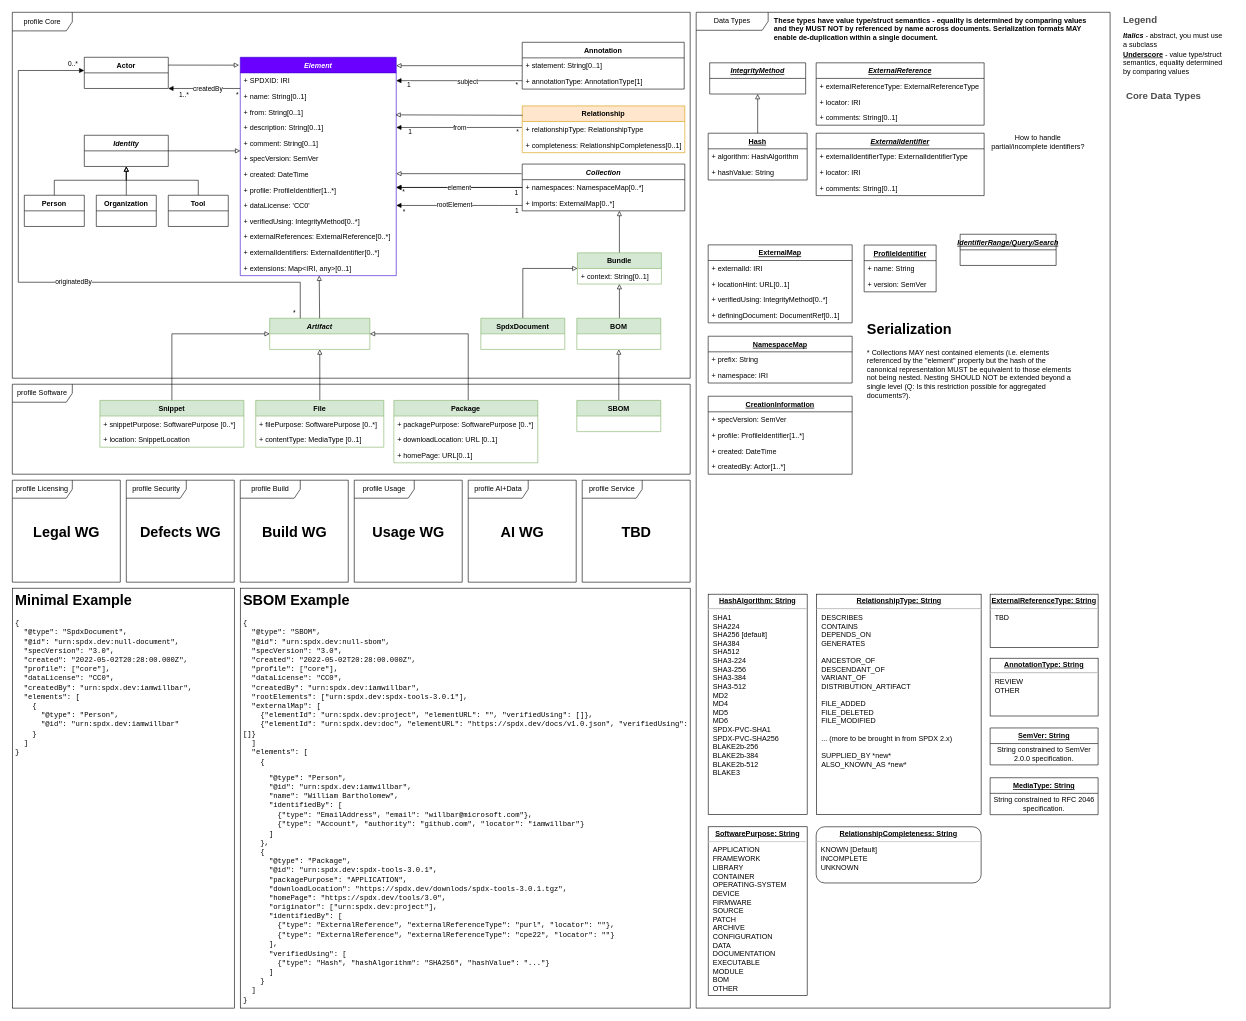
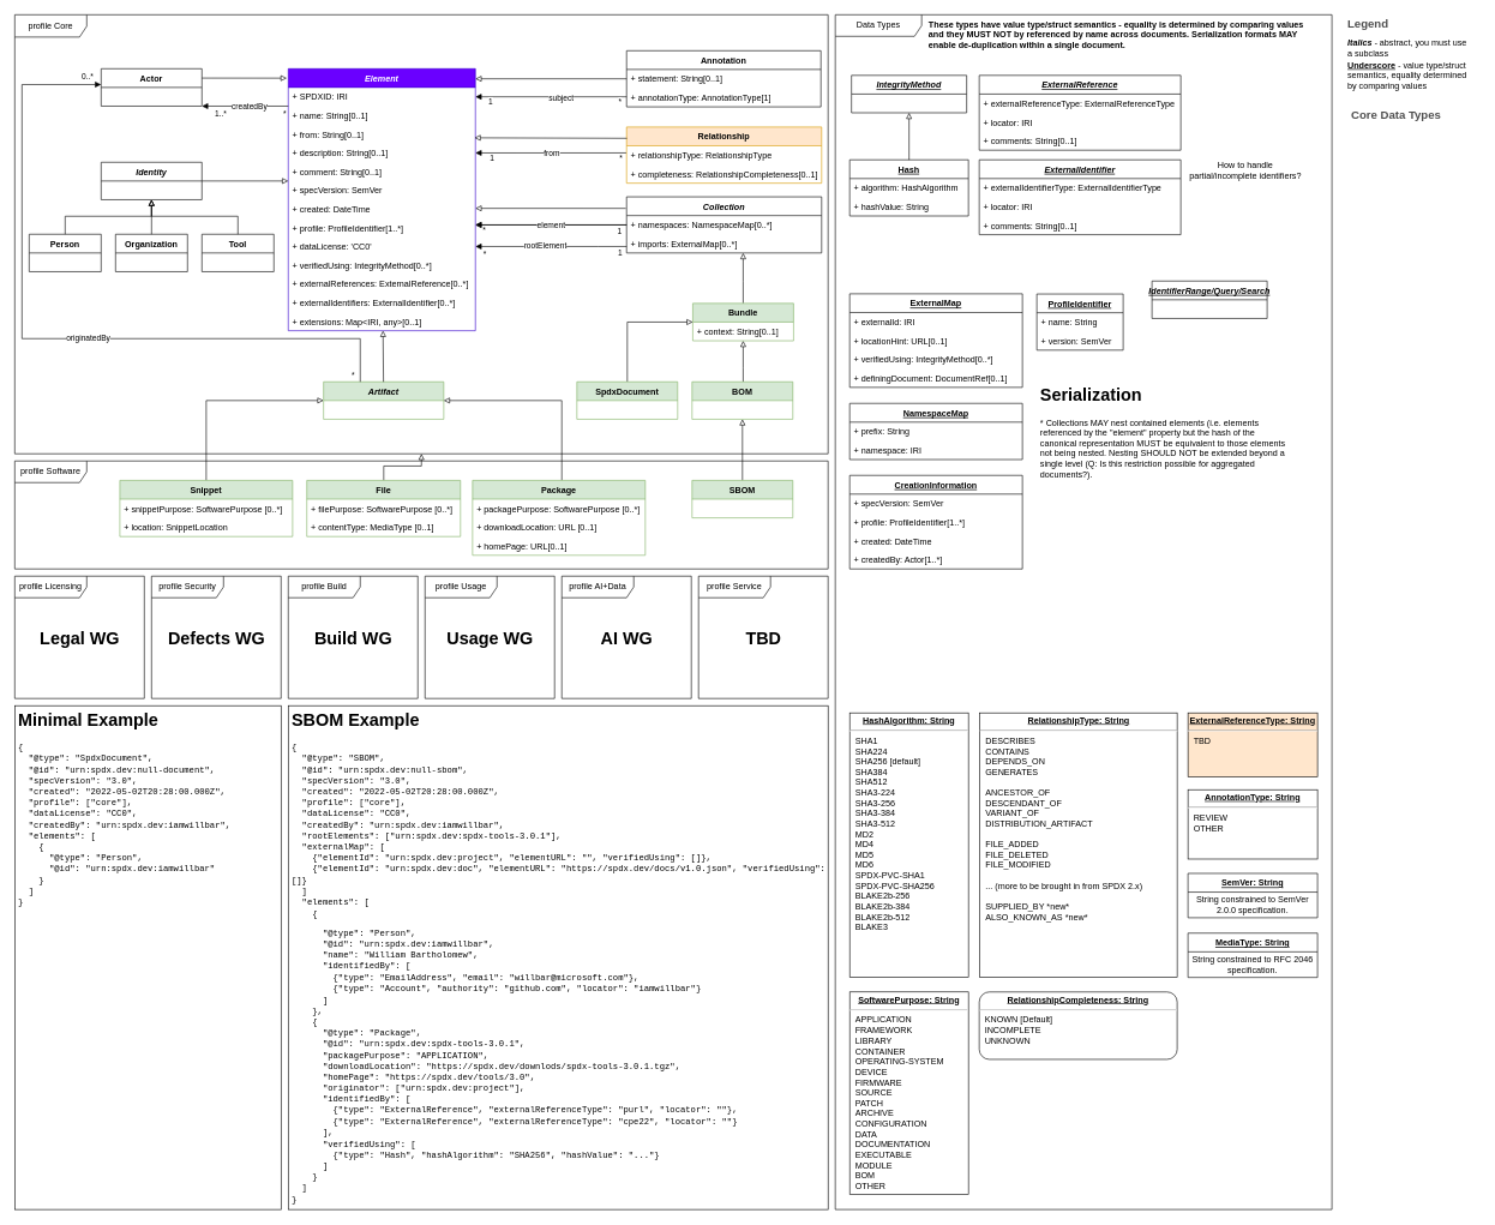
- <mxCell id="86" style="edgeStyle=orthogonalEdgeStyle;rounded=0;orthogonalLoop=1;jettySize=auto;html=1;startSize=6;endArrow=block;endFill=0;endSize=6;" parent="1" source="95" target="17" edge="1"><mxGeometry relative="1" as="geometry"><mxPoint x="532.5" y="667" as="sourcePoint" /><mxPoint x="532.5" y="582" as="targetPoint" /></mxGeometry></mxCell>
+ <mxCell id="86" style="edgeStyle=orthogonalEdgeStyle;rounded=0;orthogonalLoop=1;jettySize=auto;html=1;startSize=6;endArrow=block;endFill=0;endSize=6;" parent="1" source="95" target="2" edge="1"><mxGeometry relative="1" as="geometry"><mxPoint x="532.5" y="667" as="sourcePoint" /><mxPoint x="532.5" y="582" as="targetPoint" /></mxGeometry></mxCell>
- <mxCell id="29" value="&lt;p style=&quot;margin: 0px ; margin-top: 4px ; text-align: center ; text-decoration: underline&quot;&gt;&lt;b&gt;ExternalReferenceType: String&lt;/b&gt;&lt;/p&gt;&lt;hr&gt;&lt;p style=&quot;margin: 0px ; margin-left: 8px&quot;&gt;TBD&lt;/p&gt;" style="verticalAlign=top;align=left;overflow=fill;fontSize=12;fontFamily=Helvetica;html=1;" parent="18" vertex="1"><mxGeometry x="490" y="970.003" width="180" height="88.929" as="geometry" /></mxCell>
+ <mxCell id="29" value="&lt;p style=&quot;margin: 0px ; margin-top: 4px ; text-align: center ; text-decoration: underline&quot;&gt;&lt;b&gt;ExternalReferenceType: String&lt;/b&gt;&lt;/p&gt;&lt;hr&gt;&lt;p style=&quot;margin: 0px ; margin-left: 8px&quot;&gt;TBD&lt;/p&gt;" style="verticalAlign=top;align=left;overflow=fill;fontSize=12;fontFamily=Helvetica;html=1;fillColor=#ffe6cc;" parent="18" vertex="1"><mxGeometry x="490" y="970.003" width="180" height="88.929" as="geometry" /></mxCell>
